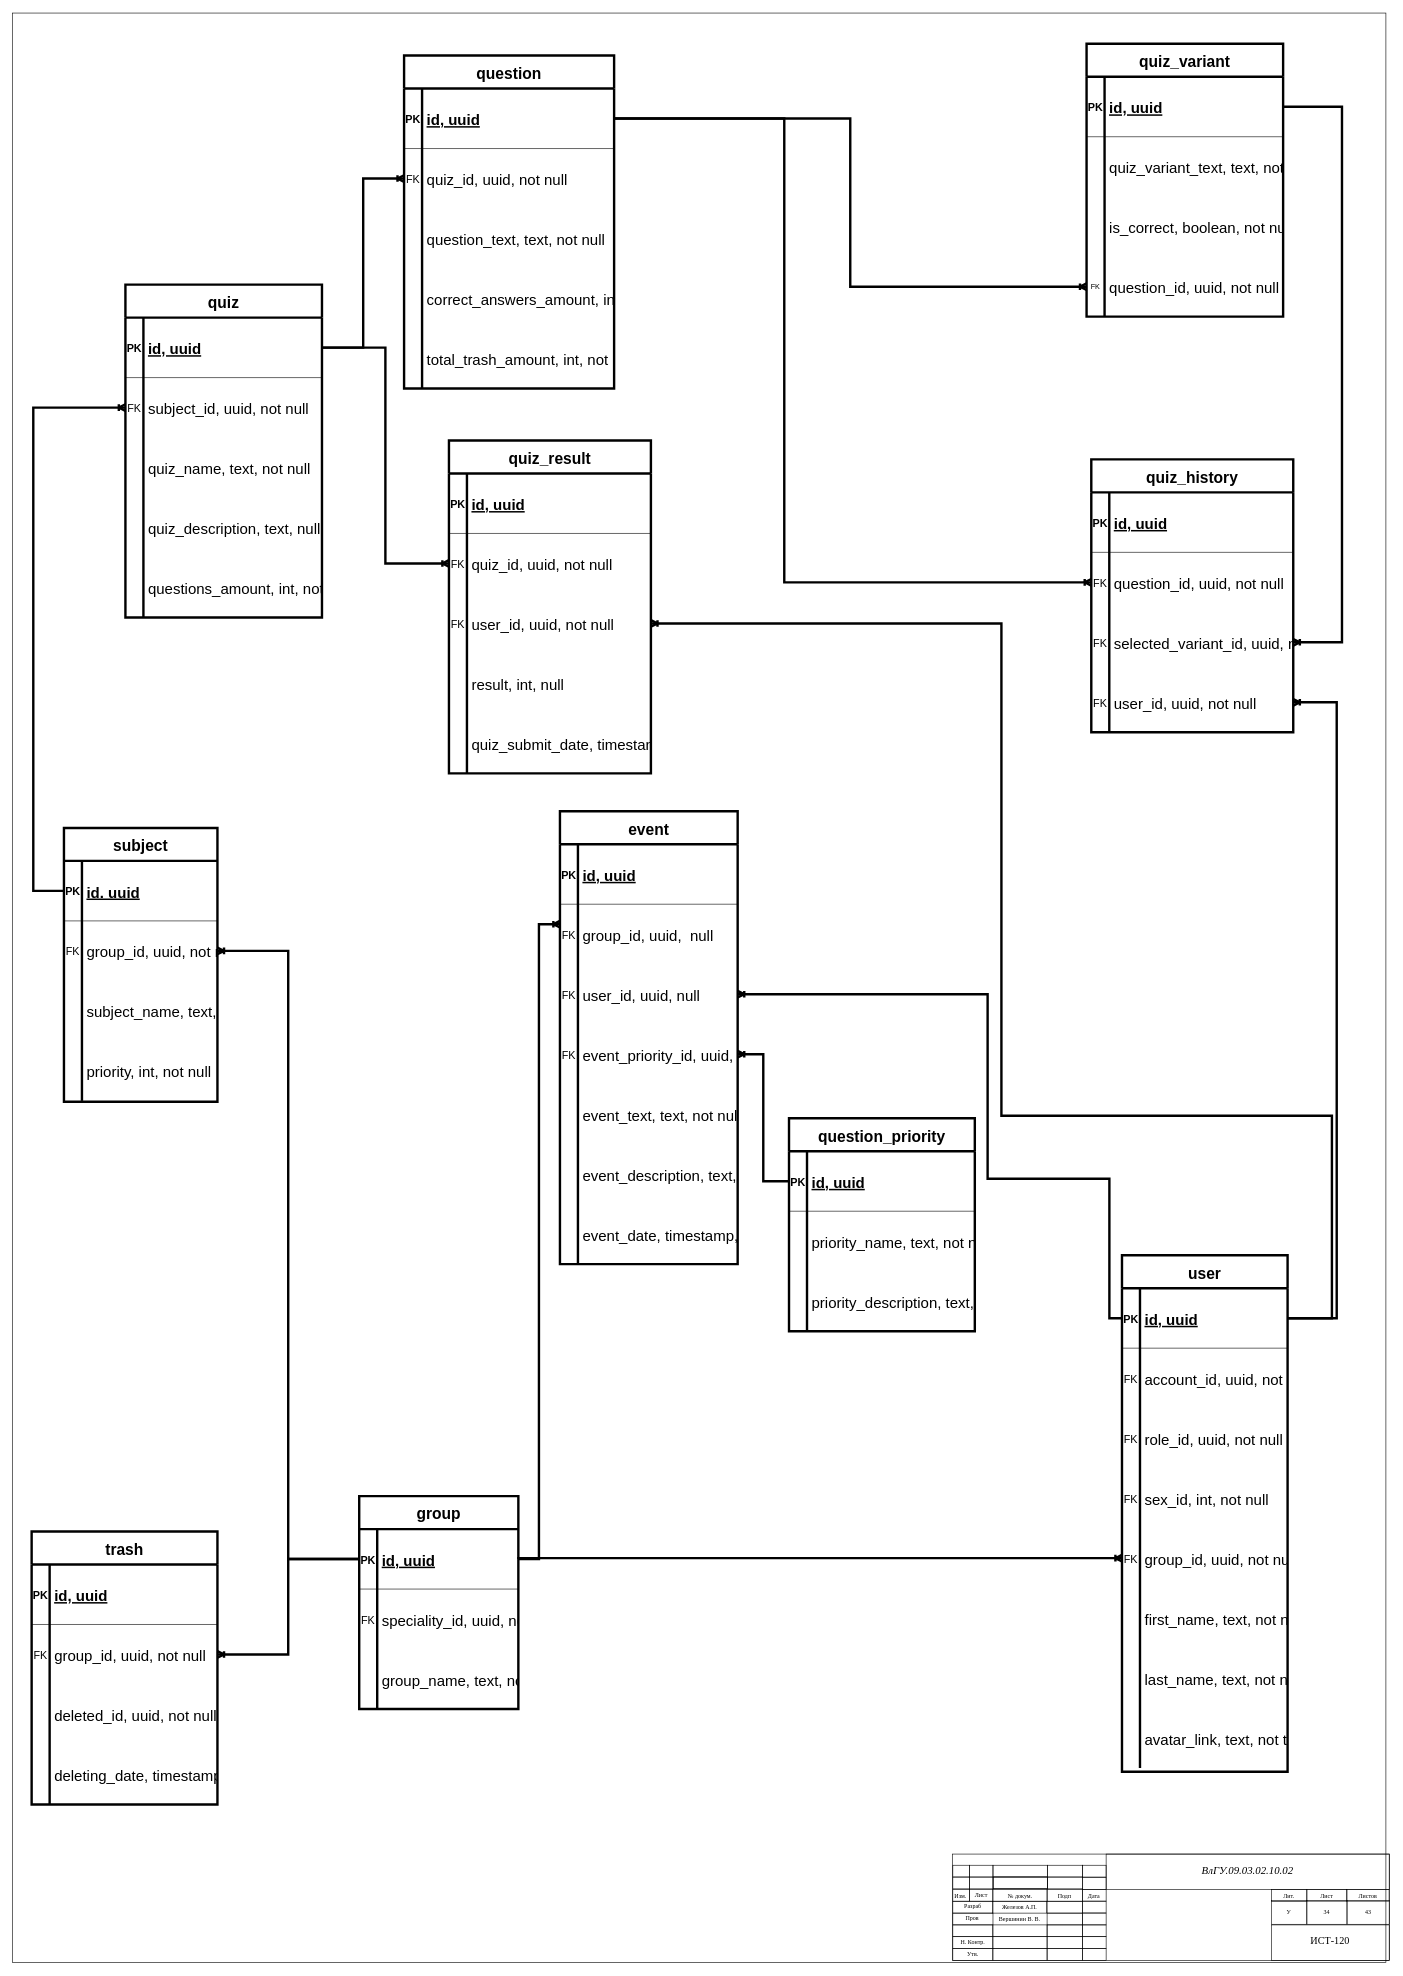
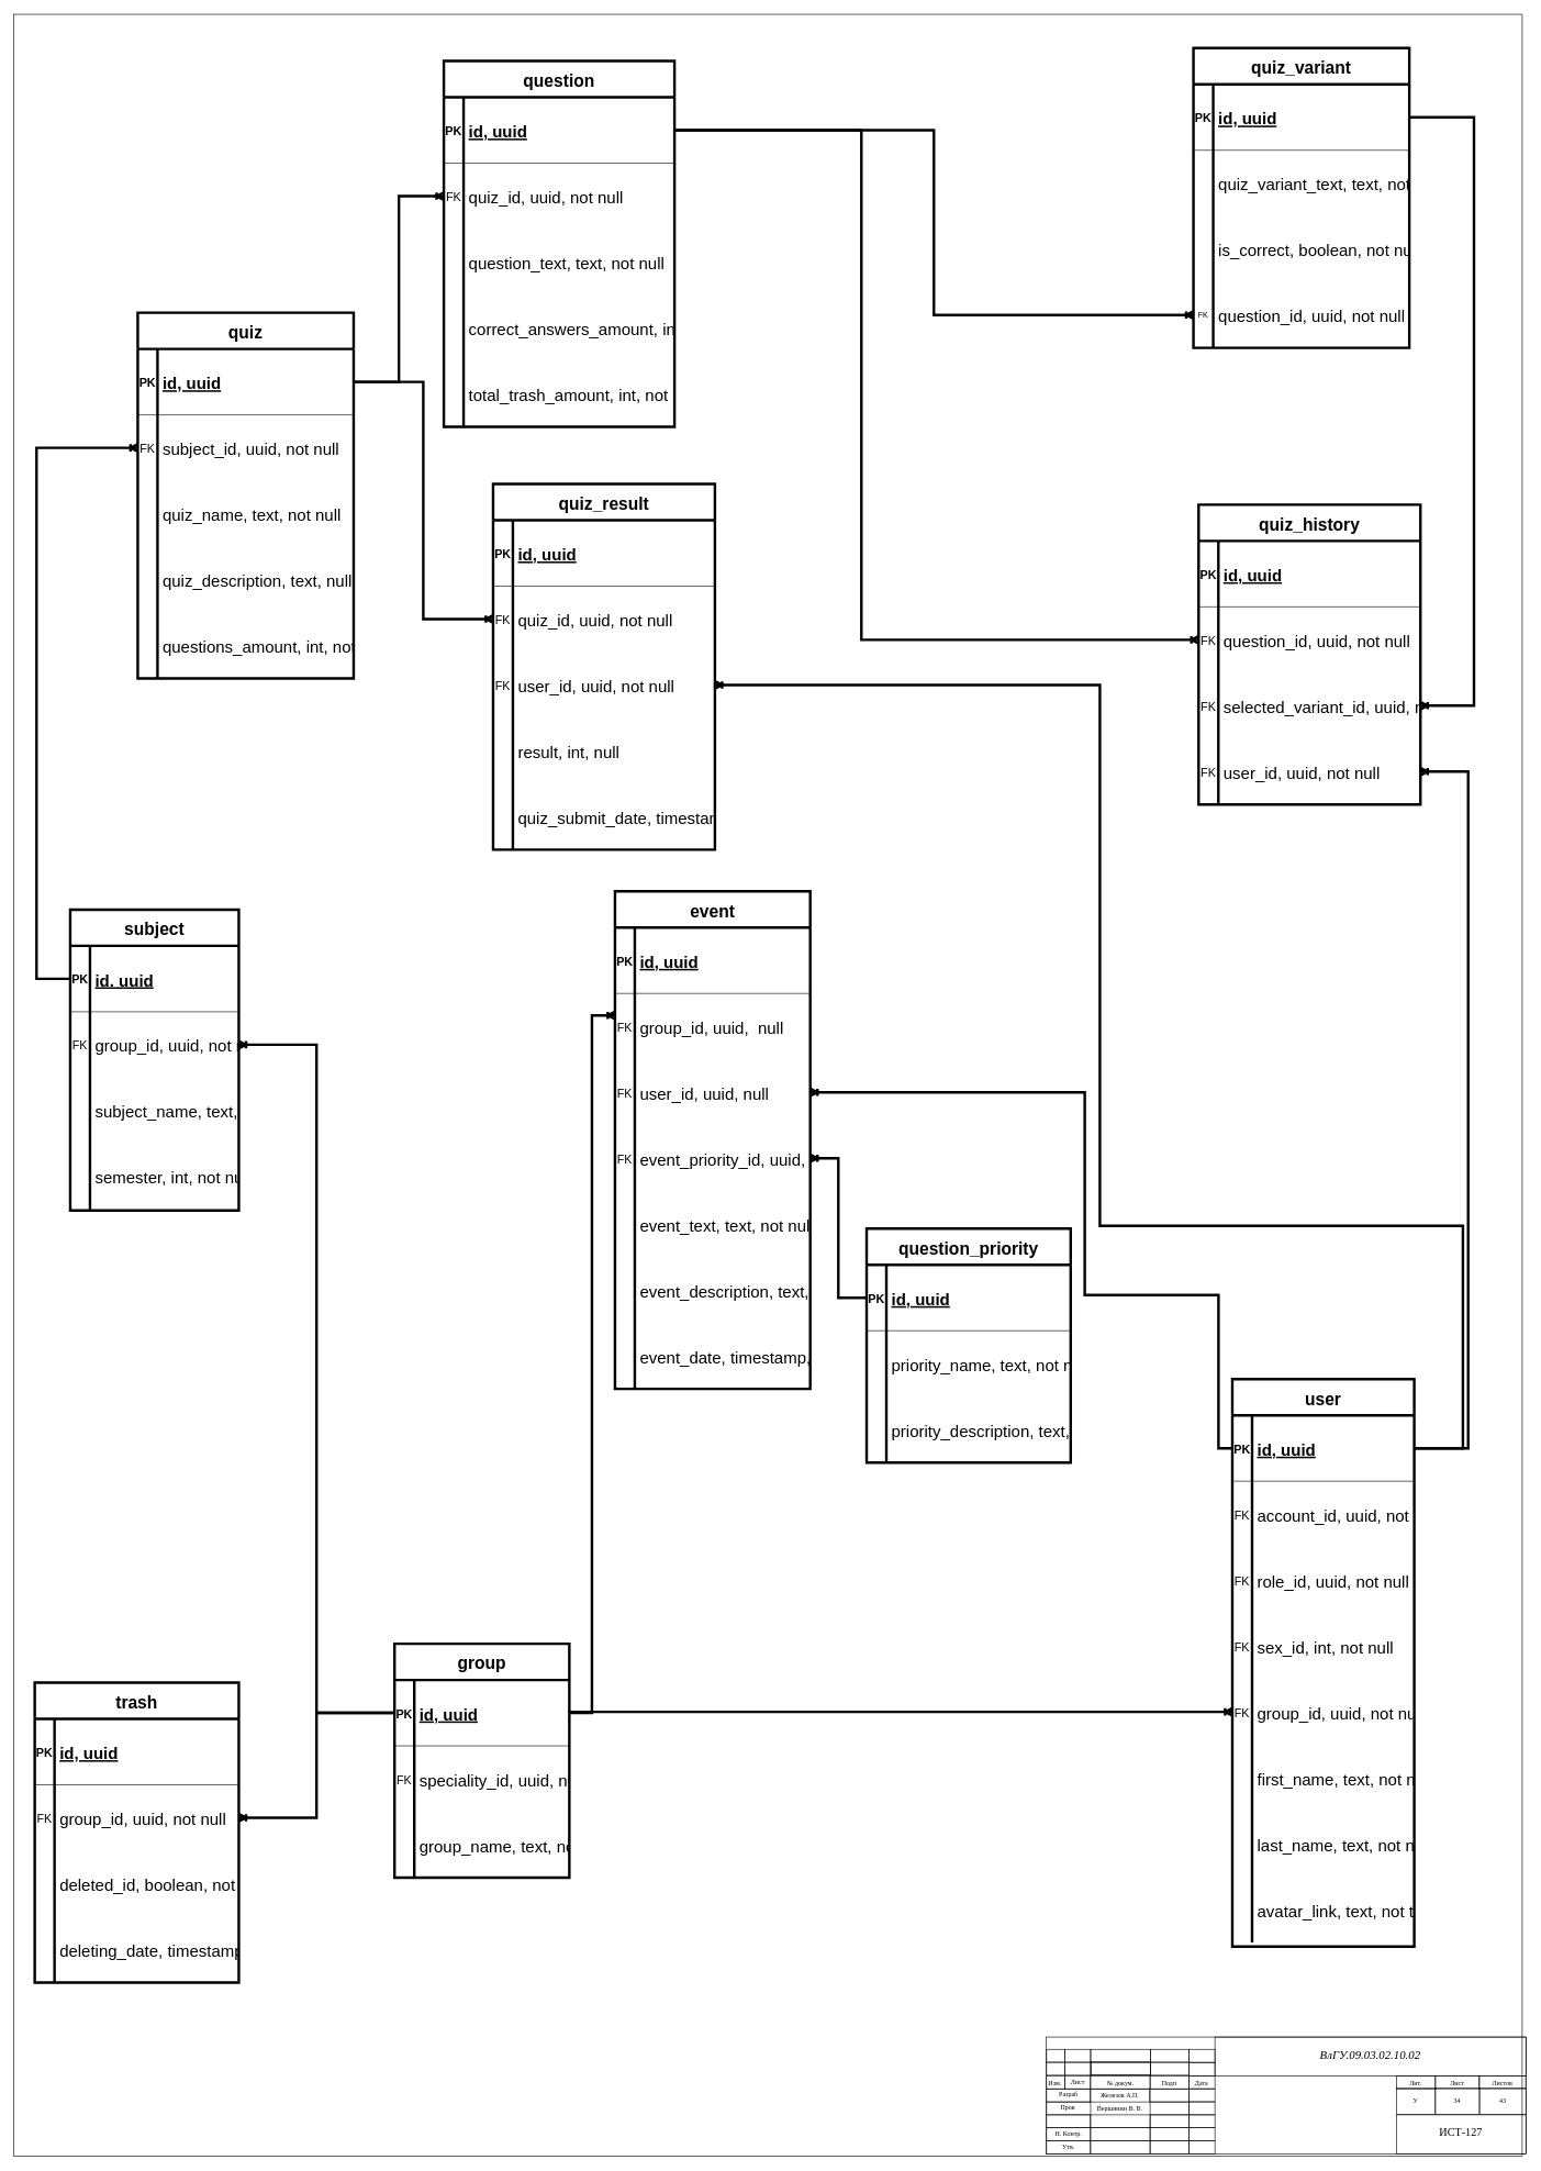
- <mxCell id="143" value="priority, int, not null" style="shape=partialRectangle;connectable=0;fillColor=none;top=0;left=0;bottom=0;right=0;align=left;spacingLeft=6;overflow=hidden;fontSize=25;" parent="141" vertex="1"><mxGeometry x="30" width="225.88" height="100" as="geometry"><mxRectangle width="225.88" height="100" as="alternateBounds" /></mxGeometry></mxCell>
+ <mxCell id="143" value="semester, int, not null" style="shape=partialRectangle;connectable=0;fillColor=none;top=0;left=0;bottom=0;right=0;align=left;spacingLeft=6;overflow=hidden;fontSize=25;" parent="141" vertex="1"><mxGeometry x="30" width="225.88" height="100" as="geometry"><mxRectangle width="225.88" height="100" as="alternateBounds" /></mxGeometry></mxCell>
- <mxCell id="127" value="deleted_id, uuid, not null" style="shape=partialRectangle;connectable=0;fillColor=none;top=0;left=0;bottom=0;right=0;align=left;spacingLeft=6;overflow=hidden;fontSize=25;" parent="125" vertex="1"><mxGeometry x="30" width="279.75" height="100" as="geometry"><mxRectangle width="279.75" height="100" as="alternateBounds" /></mxGeometry></mxCell>
+ <mxCell id="127" value="deleted_id, boolean, not null" style="shape=partialRectangle;connectable=0;fillColor=none;top=0;left=0;bottom=0;right=0;align=left;spacingLeft=6;overflow=hidden;fontSize=25;" parent="125" vertex="1"><mxGeometry x="30" width="279.75" height="100" as="geometry"><mxRectangle width="279.75" height="100" as="alternateBounds" /></mxGeometry></mxCell>
- <mxCell id="62" value="&lt;font style=&quot;font-size: 17px&quot;&gt;ИСТ-120&lt;/font&gt;" style="text;html=1;strokeColor=none;fillColor=none;align=center;verticalAlign=middle;whiteSpace=wrap;rounded=0;fontFamily=Times New Roman;fontSize=10;" parent="1" vertex="1"><mxGeometry x="2119.18" y="3206.9" width="195.71" height="57.81" as="geometry" /></mxCell>
+ <mxCell id="62" value="&lt;font style=&quot;font-size: 17px&quot;&gt;ИСТ-127&lt;/font&gt;" style="text;html=1;strokeColor=none;fillColor=none;align=center;verticalAlign=middle;whiteSpace=wrap;rounded=0;fontFamily=Times New Roman;fontSize=10;" parent="1" vertex="1"><mxGeometry x="2119.18" y="3206.9" width="195.71" height="57.81" as="geometry" /></mxCell>
